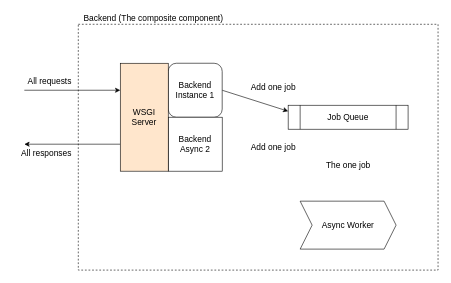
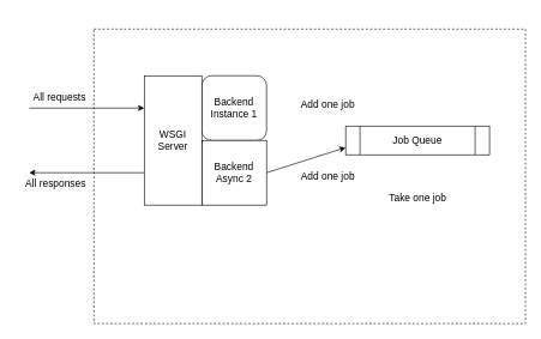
- <mxCell id="8" value="Backend (The composite component)" style="text;html=1;align=center;verticalAlign=middle;resizable=0;points=[];autosize=1;fontSize=14;" parent="1" vertex="1"><mxGeometry x="130" y="20" width="250" height="20" as="geometry" /></mxCell>
- <mxCell id="3" style="rounded=0;orthogonalLoop=1;jettySize=auto;html=1;exitX=0;exitY=0.25;exitDx=0;exitDy=0;entryX=1;entryY=0.5;entryDx=0;entryDy=0;startArrow=classic;startFill=1;endArrow=none;endFill=0;strokeWidth=1;fontSize=14;" parent="1" source="5" target="4" edge="1"><mxGeometry relative="1" as="geometry" /></mxCell>
- <mxCell id="13" value="WSGI Server" style="rounded=0;whiteSpace=wrap;html=1;shadow=0;fontSize=14;align=center;fillColor=#ffe6cc;" parent="1" vertex="1"><mxGeometry x="200" y="105" width="80" height="180" as="geometry" /></mxCell>
+ <mxCell id="13" value="WSGI Server" style="rounded=0;whiteSpace=wrap;html=1;shadow=0;fontSize=14;align=center;" parent="1" vertex="1"><mxGeometry x="200" y="105" width="80" height="180" as="geometry" /></mxCell>
+ <mxCell id="9" style="rounded=0;orthogonalLoop=1;jettySize=auto;html=1;exitX=0;exitY=0.75;exitDx=0;exitDy=0;startArrow=classic;startFill=1;endArrow=none;endFill=0;strokeWidth=1;fontSize=14;entryX=1;entryY=0.5;entryDx=0;entryDy=0;" parent="1" source="5" target="10" edge="1"><mxGeometry relative="1" as="geometry"><mxPoint x="480" y="195" as="sourcePoint" /></mxGeometry></mxCell>
- <mxCell id="7" value="The one job" style="text;html=1;align=center;verticalAlign=middle;resizable=0;points=[];autosize=1;fontSize=14;" parent="1" vertex="1"><mxGeometry x="535" y="265" width="90" height="20" as="geometry" /></mxCell>
+ <mxCell id="7" value="Take one job" style="text;html=1;align=center;verticalAlign=middle;resizable=0;points=[];autosize=1;fontSize=14;" parent="1" vertex="1"><mxGeometry x="535" y="265" width="90" height="20" as="geometry" /></mxCell>
- <mxCell id="6" value="Async Worker" style="shape=step;perimeter=stepPerimeter;whiteSpace=wrap;html=1;fixedSize=1;shadow=0;fillColor=#FFFFFF;gradientColor=none;fontSize=14;" parent="1" vertex="1"><mxGeometry x="500" y="335" width="160" height="80" as="geometry" /></mxCell>
